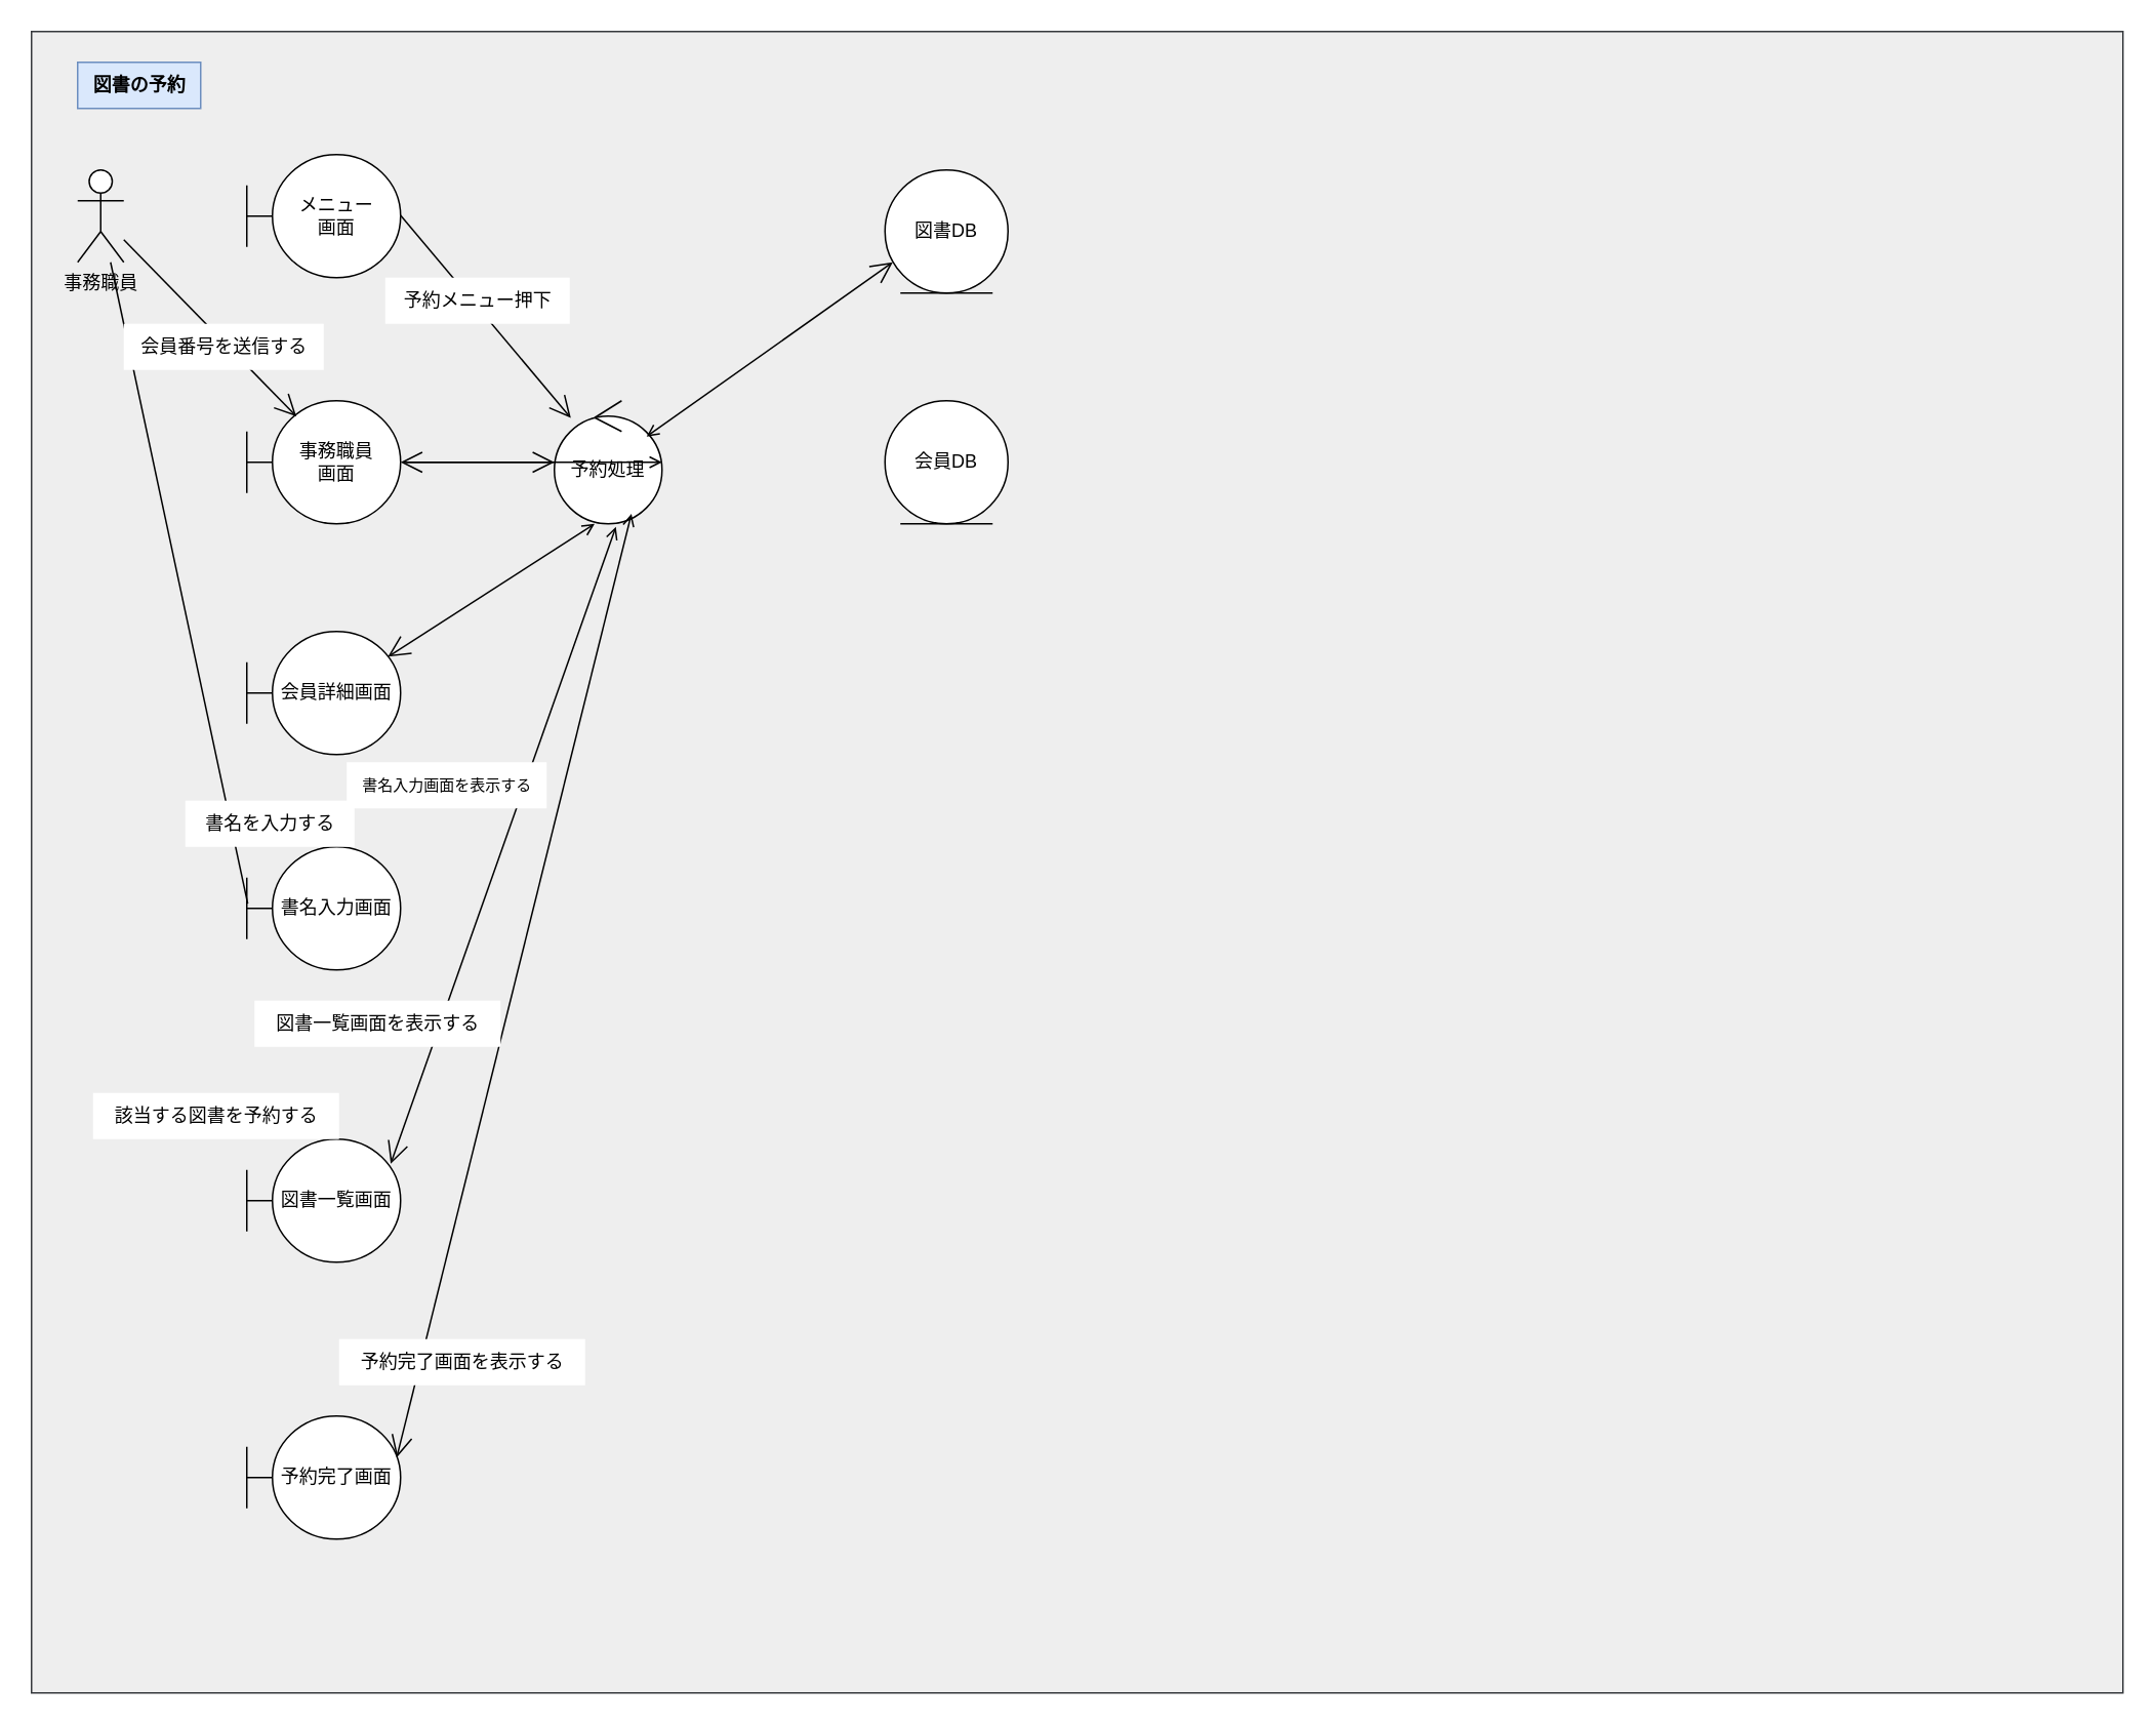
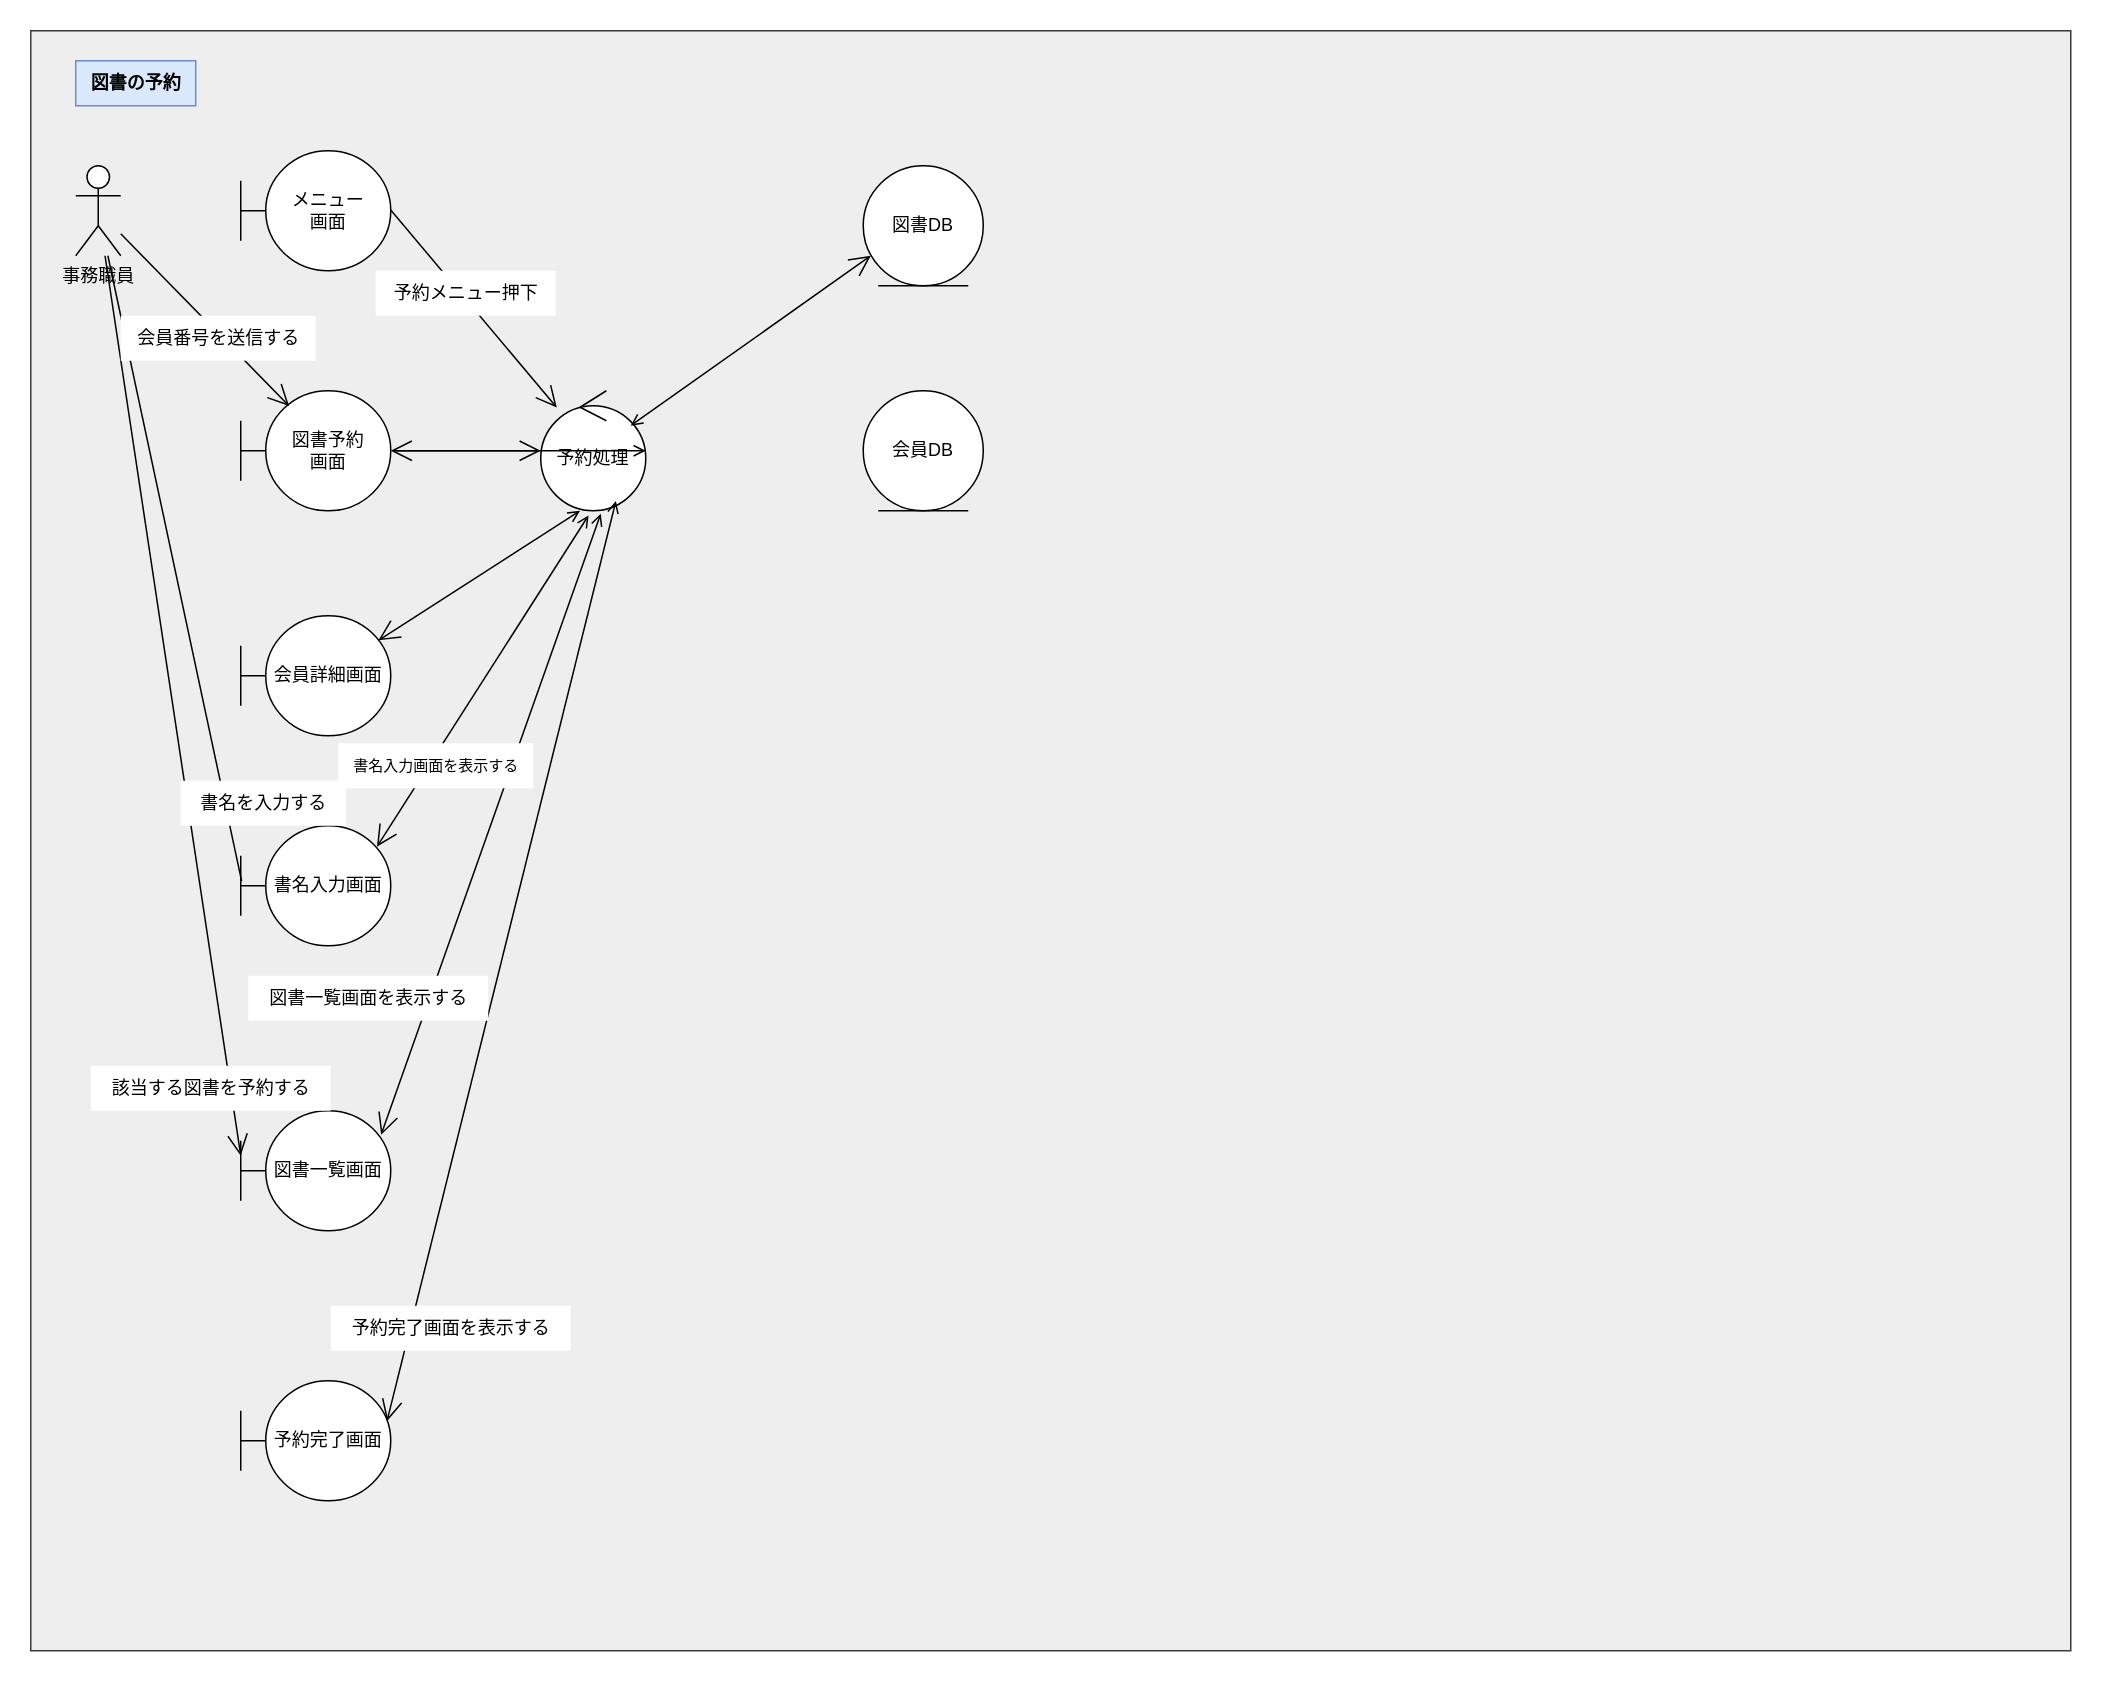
- <mxCell id="5" value="事務職員&lt;div&gt;画面&lt;/div&gt;" style="shape=umlBoundary;whiteSpace=wrap;html=1;" parent="1" vertex="1"><mxGeometry x="160" y="260" width="100" height="80" as="geometry" /></mxCell>
+ <mxCell id="5" value="図書予約&lt;div&gt;画面&lt;/div&gt;" style="shape=umlBoundary;whiteSpace=wrap;html=1;" parent="1" vertex="1"><mxGeometry x="160" y="260" width="100" height="80" as="geometry" /></mxCell>
+ <mxCell id="18" value="" style="endArrow=open;endFill=1;endSize=12;html=1;entryX=0;entryY=0.375;entryDx=0;entryDy=0;entryPerimeter=0;" parent="1" source="3" target="16" edge="1"><mxGeometry width="160" relative="1" as="geometry"><mxPoint x="40" y="230" as="sourcePoint" /><mxPoint x="141" y="627" as="targetPoint" /></mxGeometry></mxCell>
+ <mxCell id="14" value="" style="endArrow=open;endFill=1;endSize=12;html=1;entryX=0.908;entryY=0.174;entryDx=0;entryDy=0;entryPerimeter=0;startArrow=open;startFill=0;exitX=0.455;exitY=1.039;exitDx=0;exitDy=0;exitPerimeter=0;" parent="1" source="8" target="13" edge="1"><mxGeometry width="160" relative="1" as="geometry"><mxPoint x="401.6" y="323.64" as="sourcePoint" /><mxPoint x="250" y="576.36" as="targetPoint" /></mxGeometry></mxCell>
